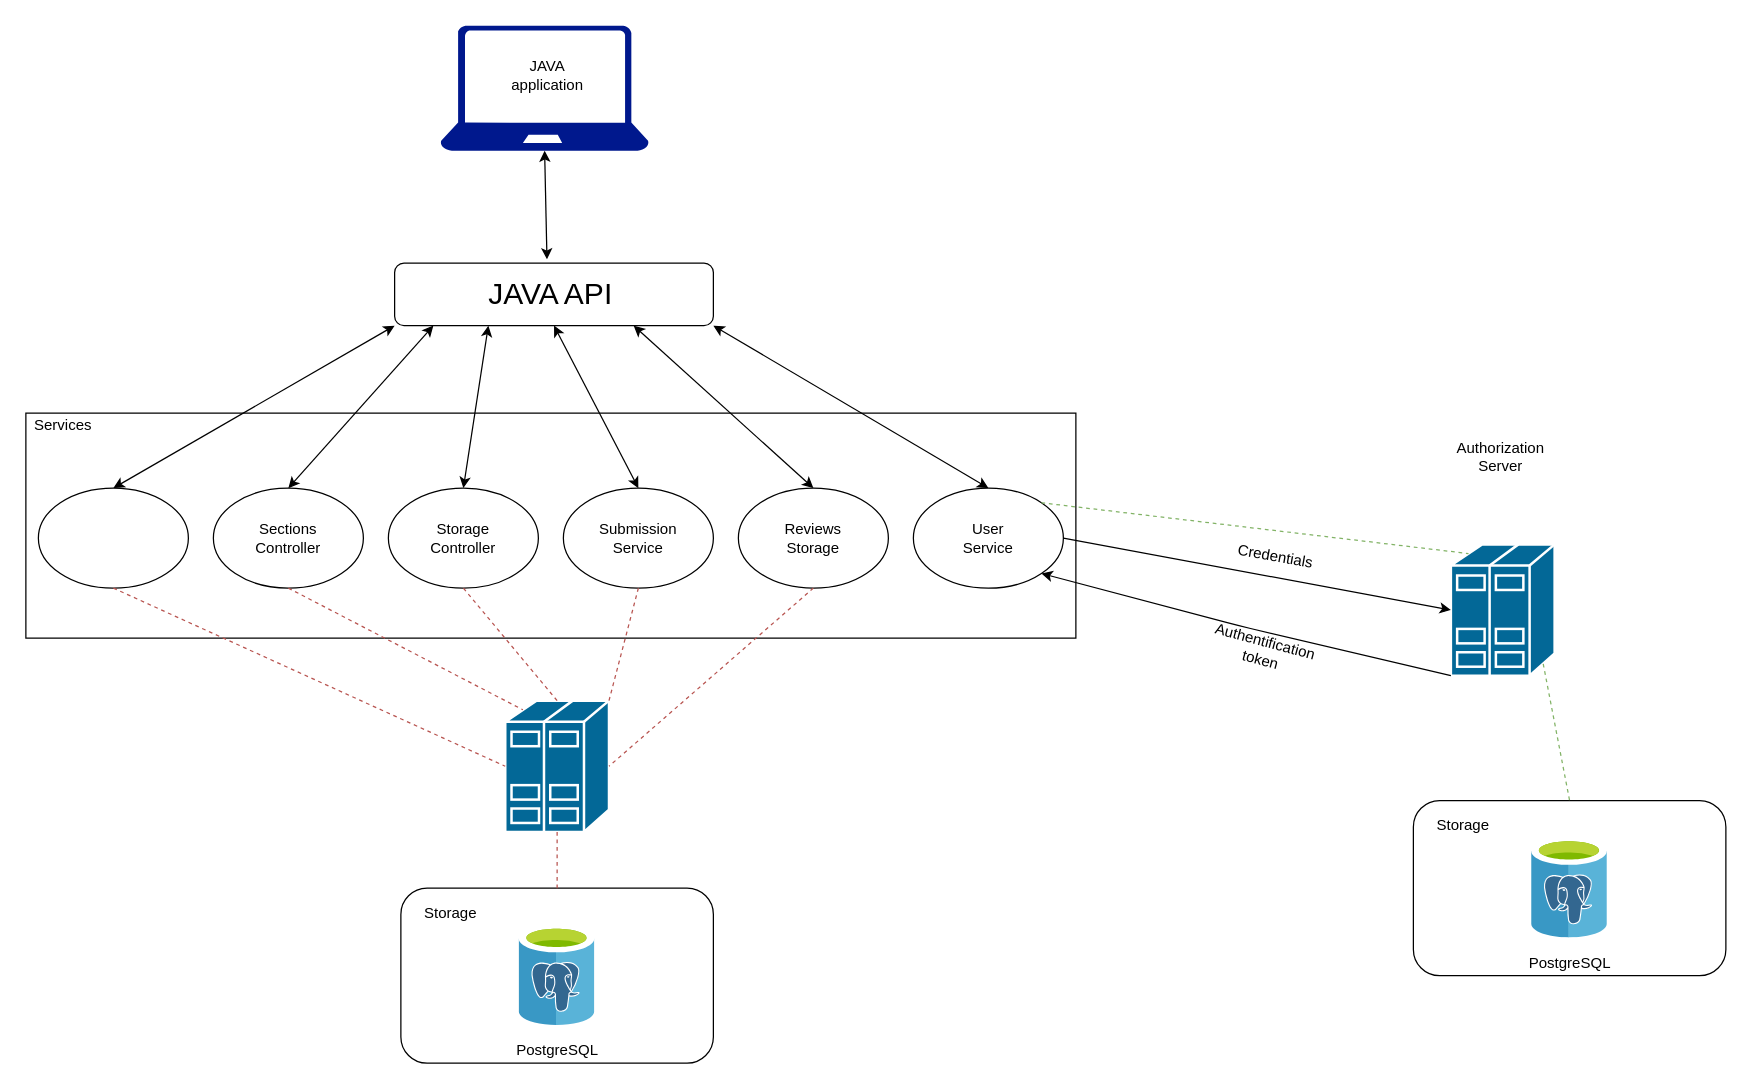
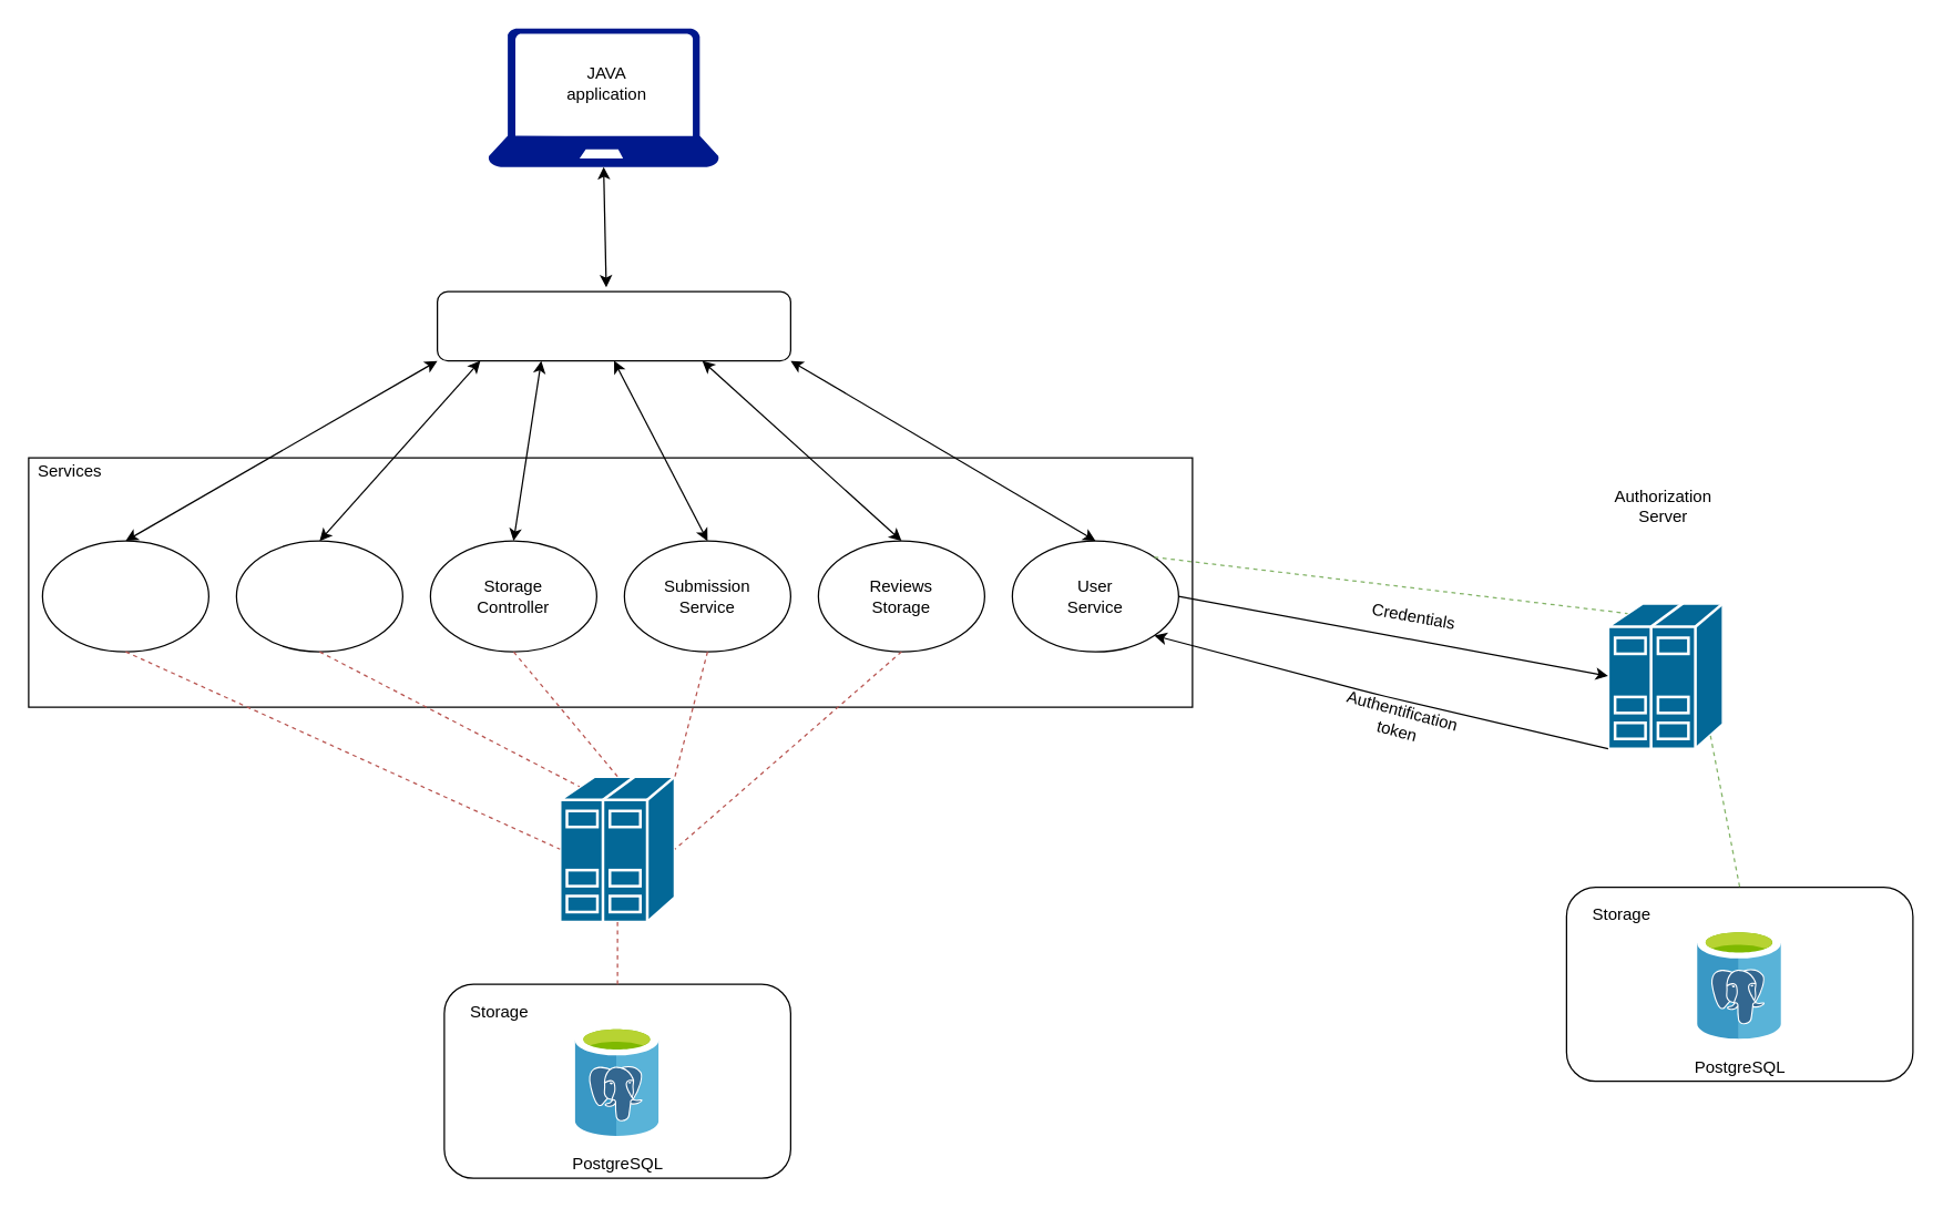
- <mxCell id="26" value="&lt;font style=&quot;font-size: 24px&quot;&gt;JAVA API&lt;/font&gt;" style="text;html=1;strokeColor=none;fillColor=none;align=center;verticalAlign=middle;whiteSpace=wrap;rounded=0;" vertex="1" parent="1"><mxGeometry x="370" y="225" width="140" height="20" as="geometry" /></mxCell>
- <mxCell id="10" value="Sections&lt;br&gt;Controller" style="text;html=1;strokeColor=none;fillColor=none;align=center;verticalAlign=middle;whiteSpace=wrap;rounded=0;" vertex="1" parent="1"><mxGeometry x="210" y="420" width="40" height="20" as="geometry" /></mxCell>
